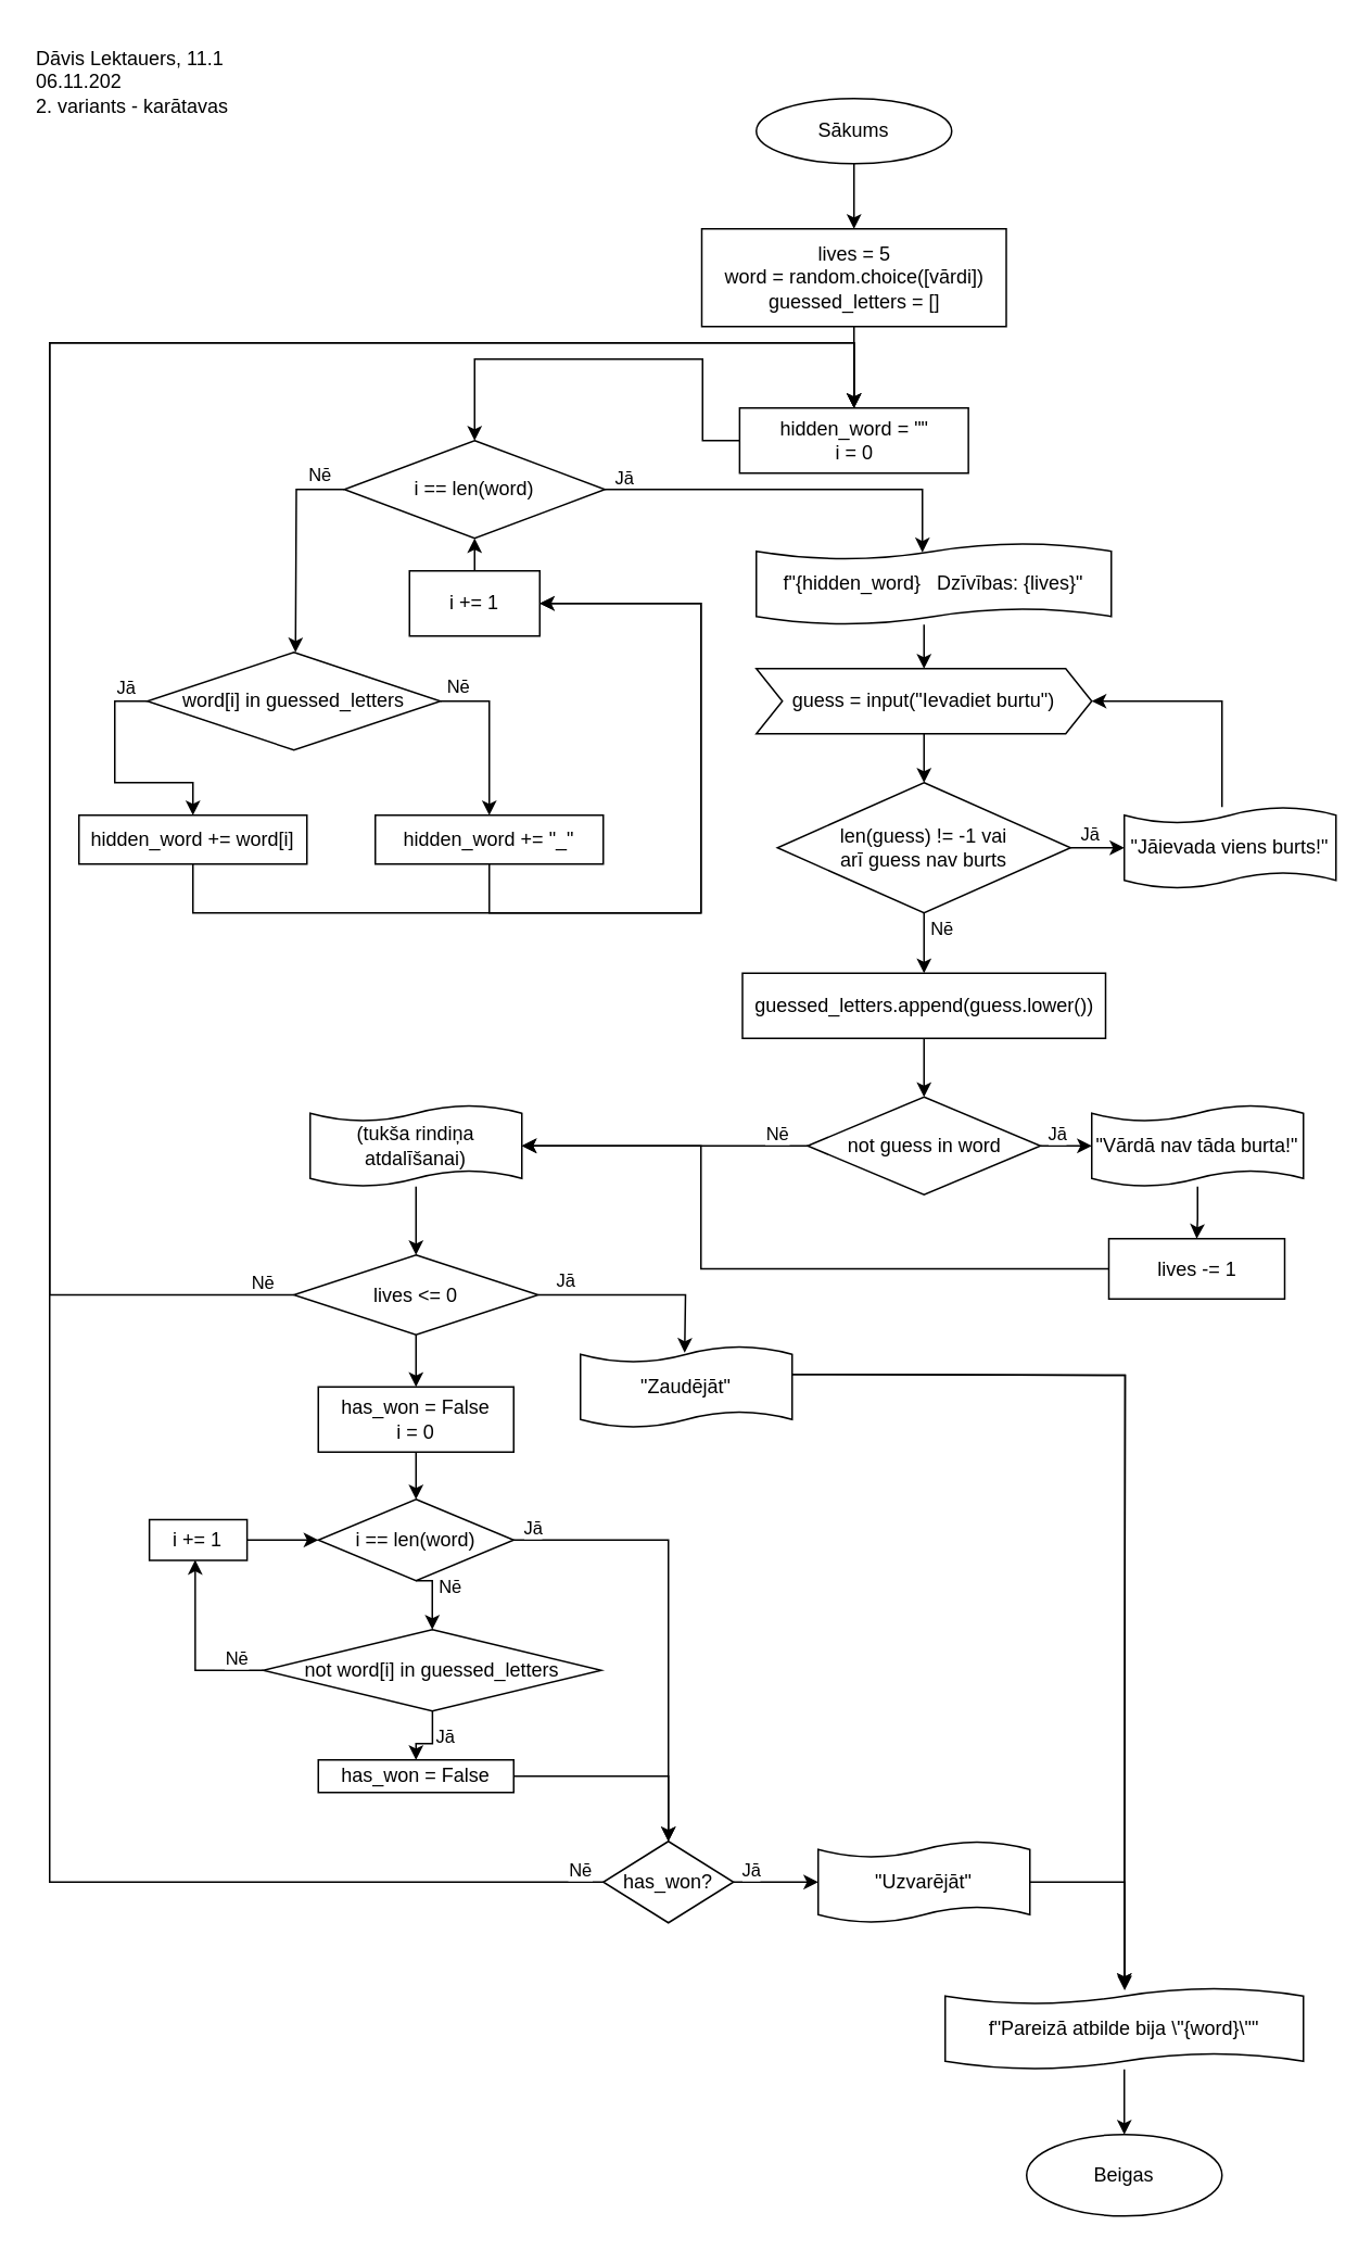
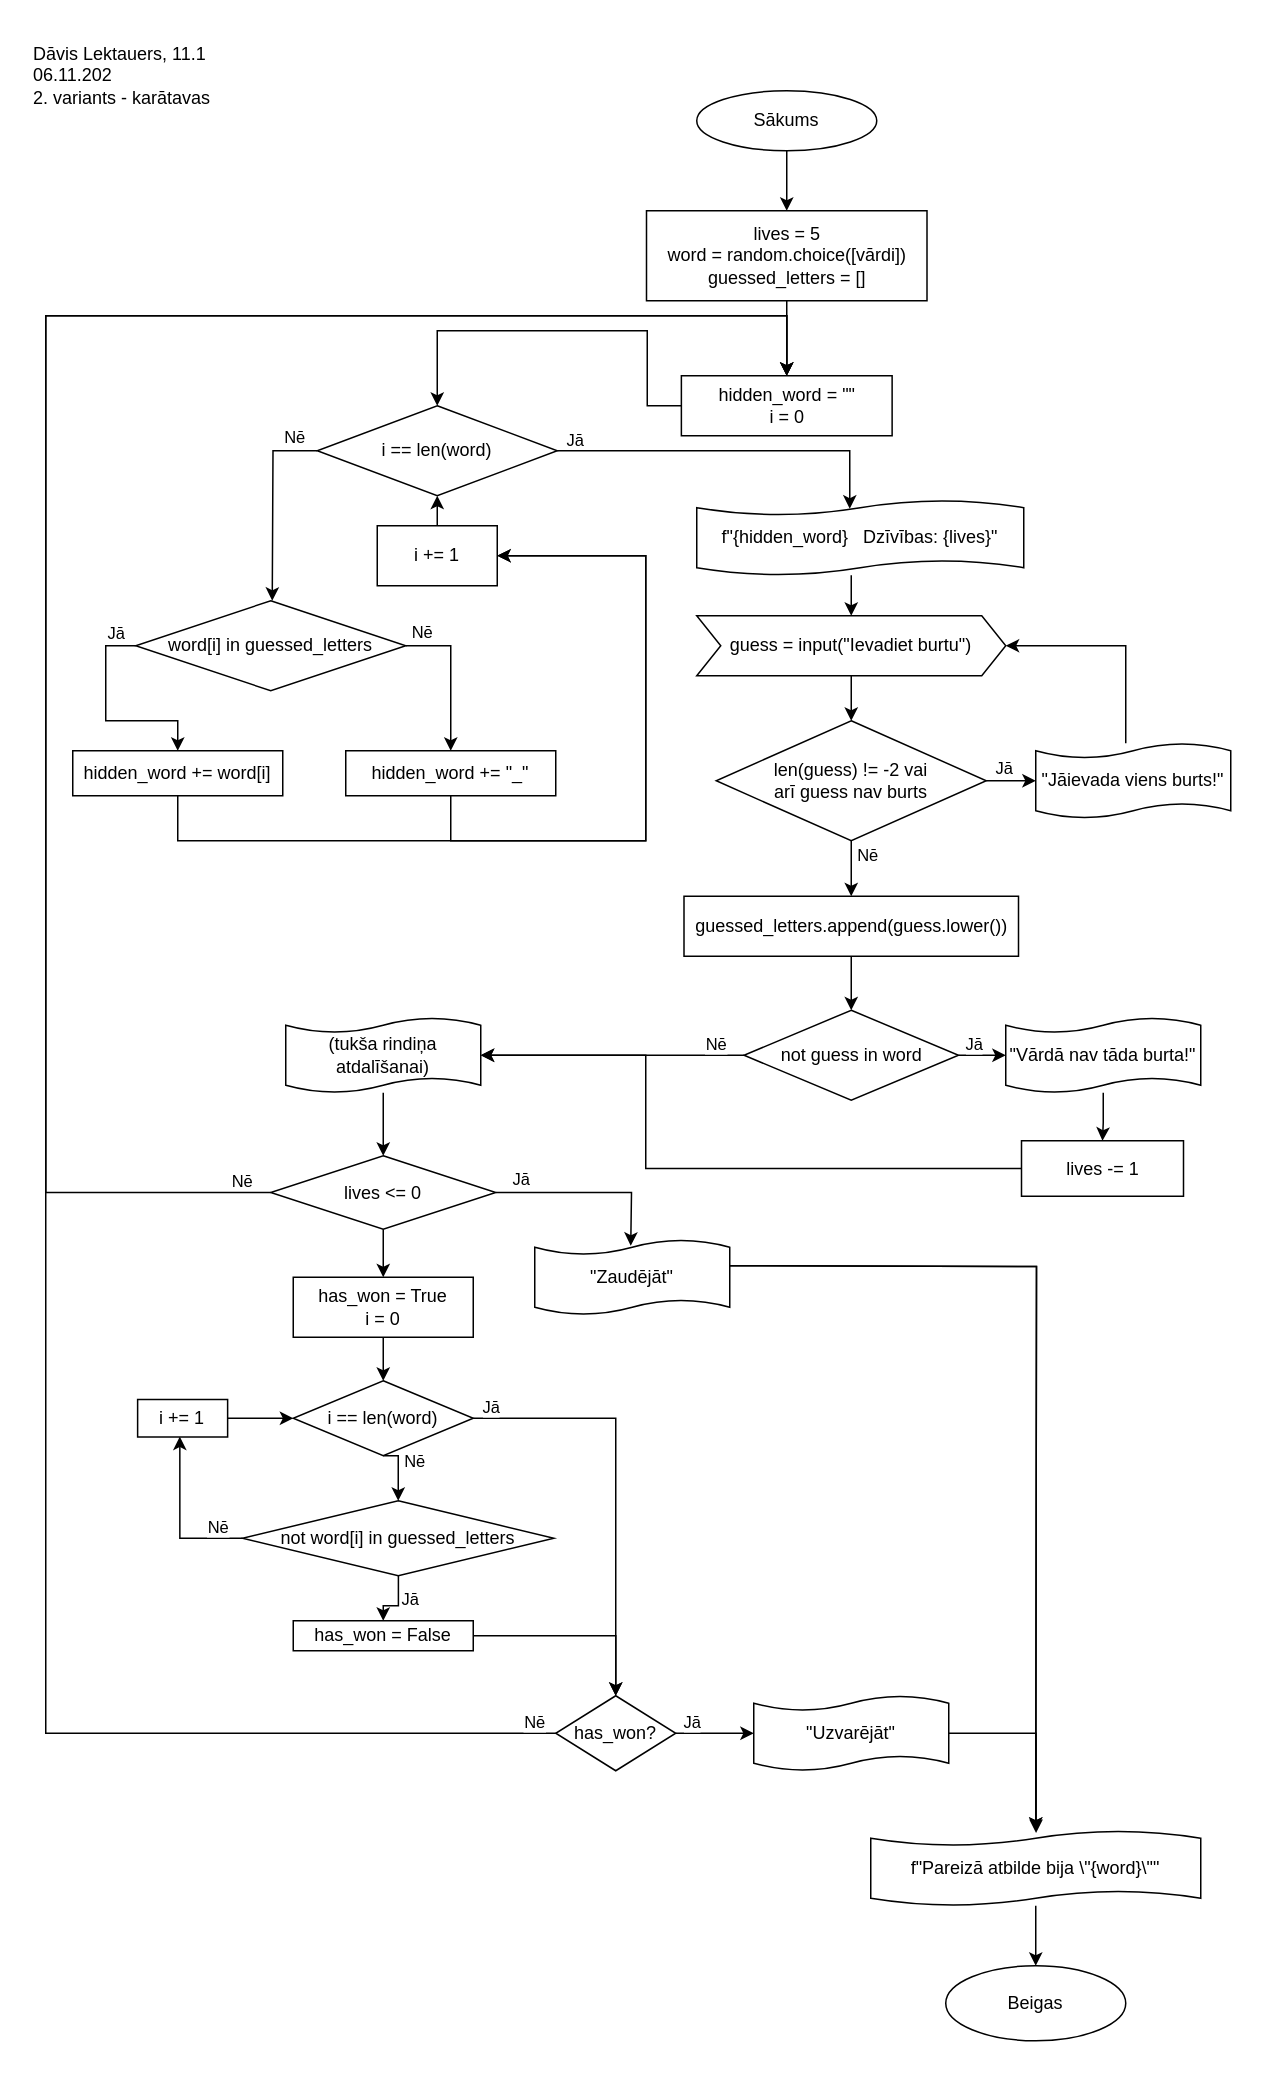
- <mxCell id="27" value="&lt;div&gt;len(guess) != -1 vai&lt;/div&gt;&lt;div&gt;arī guess nav burts&lt;br&gt;&lt;/div&gt;" style="rhombus;whiteSpace=wrap;html=1;" vertex="1" parent="1"><mxGeometry x="477" y="480" width="180" height="80" as="geometry" /></mxCell>
+ <mxCell id="27" value="&lt;div&gt;len(guess) != -2 vai&lt;/div&gt;&lt;div&gt;arī guess nav burts&lt;br&gt;&lt;/div&gt;" style="rhombus;whiteSpace=wrap;html=1;" vertex="1" parent="1"><mxGeometry x="477" y="480" width="180" height="80" as="geometry" /></mxCell>
- <mxCell id="57" value="&lt;div&gt;has_won = False&lt;/div&gt;&lt;div&gt;i = 0&lt;br&gt;&lt;/div&gt;" style="rounded=0;whiteSpace=wrap;html=1;" vertex="1" parent="1"><mxGeometry x="195" y="851" width="120" height="40" as="geometry" /></mxCell>
+ <mxCell id="57" value="&lt;div&gt;has_won = True&lt;/div&gt;&lt;div&gt;i = 0&lt;br&gt;&lt;/div&gt;" style="rounded=0;whiteSpace=wrap;html=1;" vertex="1" parent="1"><mxGeometry x="195" y="851" width="120" height="40" as="geometry" /></mxCell>
